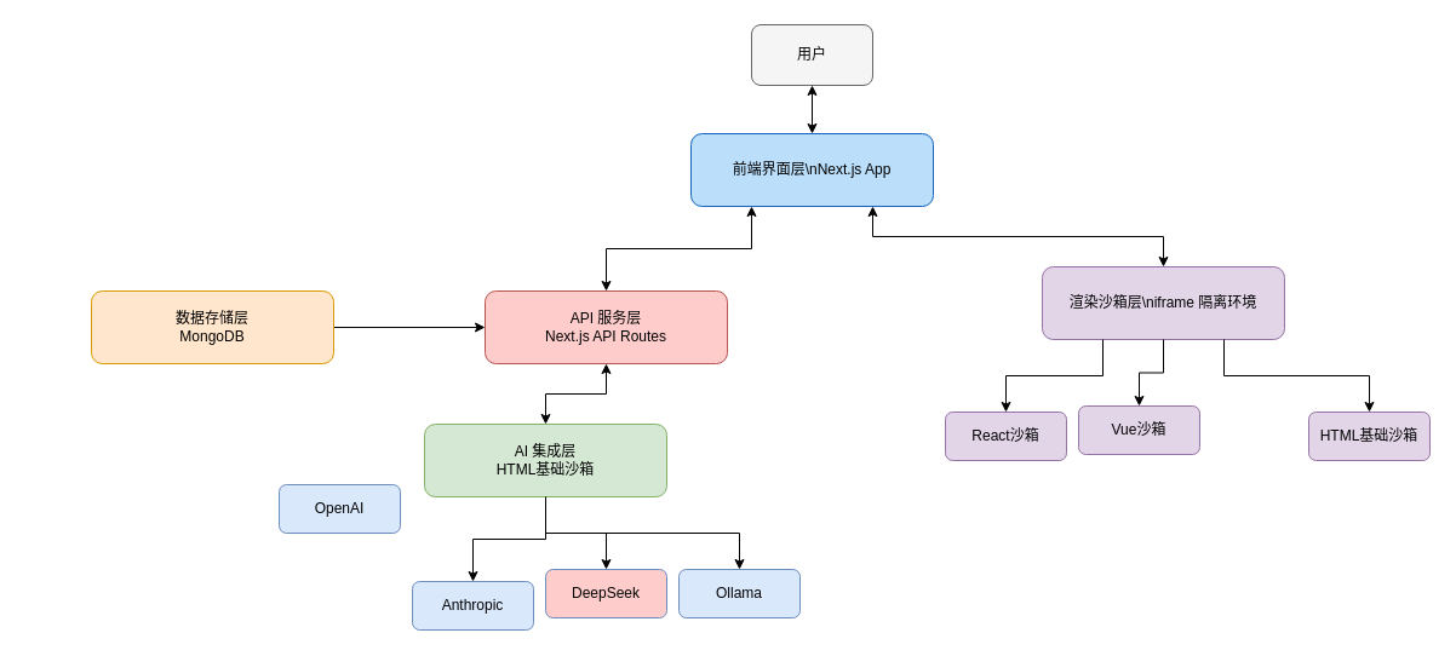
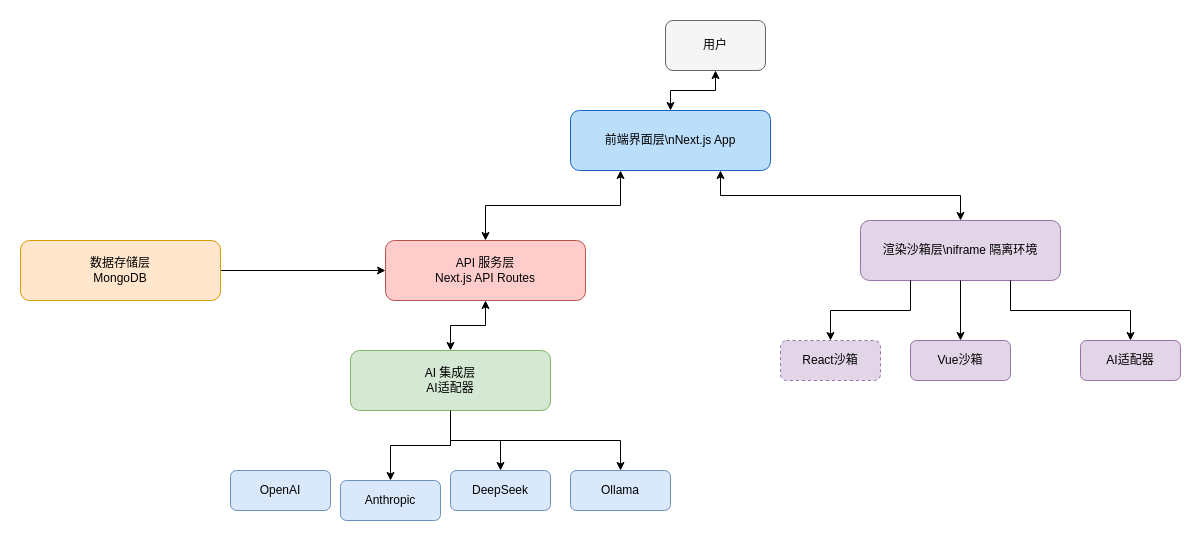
- <mxCell id="2" value="用户" style="rounded=1;whiteSpace=wrap;html=1;fillColor=#f5f5f5;strokeColor=#666666;" vertex="1" parent="1"><mxGeometry x="620" y="20" width="100" height="50" as="geometry" /></mxCell>
+ <mxCell id="2" value="用户" style="rounded=1;whiteSpace=wrap;html=1;fillColor=#f5f5f5;strokeColor=#666666;" vertex="1" parent="1"><mxGeometry x="665" y="20" width="100" height="50" as="geometry" /></mxCell>
- <mxCell id="13" value="数据存储层&lt;div&gt;MongoDB&lt;/div&gt;" style="rounded=1;whiteSpace=wrap;html=1;fillColor=#ffe6cc;strokeColor=#d79b00;" vertex="1" parent="1"><mxGeometry x="75" y="240" width="200" height="60" as="geometry" /></mxCell>
+ <mxCell id="13" value="数据存储层&lt;div&gt;MongoDB&lt;/div&gt;" style="rounded=1;whiteSpace=wrap;html=1;fillColor=#ffe6cc;strokeColor=#d79b00;" vertex="1" parent="1"><mxGeometry x="20" y="240" width="200" height="60" as="geometry" /></mxCell>
- <mxCell id="5" value="API 服务层&lt;div&gt;Next.js API Routes&lt;/div&gt;" style="rounded=1;whiteSpace=wrap;html=1;fillColor=#ffcccc;strokeColor=#b85450;" vertex="1" parent="1"><mxGeometry x="400" y="240" width="200" height="60" as="geometry" /></mxCell>
+ <mxCell id="5" value="API 服务层&lt;div&gt;Next.js API Routes&lt;/div&gt;" style="rounded=1;whiteSpace=wrap;html=1;fillColor=#ffcccc;strokeColor=#b85450;" vertex="1" parent="1"><mxGeometry x="385" y="240" width="200" height="60" as="geometry" /></mxCell>
- <mxCell id="21" value="Vue沙箱" style="rounded=1;whiteSpace=wrap;html=1;fillColor=#e1d5e7;strokeColor=#9673a6;" vertex="1" parent="1"><mxGeometry x="890" y="335" width="100" height="40" as="geometry" /></mxCell>
+ <mxCell id="21" value="Vue沙箱" style="rounded=1;whiteSpace=wrap;html=1;fillColor=#e1d5e7;strokeColor=#9673a6;" vertex="1" parent="1"><mxGeometry x="910" y="340" width="100" height="40" as="geometry" /></mxCell>
- <mxCell id="20" value="React沙箱" style="rounded=1;whiteSpace=wrap;html=1;fillColor=#e1d5e7;strokeColor=#9673a6;" vertex="1" parent="1"><mxGeometry x="780" y="340" width="100" height="40" as="geometry" /></mxCell>
+ <mxCell id="20" value="React沙箱" style="rounded=1;whiteSpace=wrap;html=1;fillColor=#e1d5e7;strokeColor=#9673a6;dashed=1;" vertex="1" parent="1"><mxGeometry x="780" y="340" width="100" height="40" as="geometry" /></mxCell>
- <mxCell id="22" value="HTML基础沙箱" style="rounded=1;whiteSpace=wrap;html=1;fillColor=#e1d5e7;strokeColor=#9673a6;" vertex="1" parent="1"><mxGeometry x="1080" y="340" width="100" height="40" as="geometry" /></mxCell>
+ <mxCell id="22" value="AI适配器" style="rounded=1;whiteSpace=wrap;html=1;fillColor=#e1d5e7;strokeColor=#9673a6;" vertex="1" parent="1"><mxGeometry x="1080" y="340" width="100" height="40" as="geometry" /></mxCell>
- <mxCell id="11" value="AI 集成层&lt;div&gt;HTML基础沙箱&lt;/div&gt;" style="rounded=1;whiteSpace=wrap;html=1;fillColor=#d5e8d4;strokeColor=#82b366;" vertex="1" parent="1"><mxGeometry x="350" y="350" width="200" height="60" as="geometry" /></mxCell>
+ <mxCell id="11" value="AI 集成层&lt;div&gt;AI适配器&lt;/div&gt;" style="rounded=1;whiteSpace=wrap;html=1;fillColor=#d5e8d4;strokeColor=#82b366;" vertex="1" parent="1"><mxGeometry x="350" y="350" width="200" height="60" as="geometry" /></mxCell>
- <mxCell id="15" value="OpenAI" style="rounded=1;whiteSpace=wrap;html=1;fillColor=#dae8fc;strokeColor=#6c8ebf;" vertex="1" parent="1"><mxGeometry x="230" y="400" width="100" height="40" as="geometry" /></mxCell>
+ <mxCell id="15" value="OpenAI" style="rounded=1;whiteSpace=wrap;html=1;fillColor=#dae8fc;strokeColor=#6c8ebf;" vertex="1" parent="1"><mxGeometry x="230" y="470" width="100" height="40" as="geometry" /></mxCell>
- <mxCell id="17" value="DeepSeek" style="rounded=1;whiteSpace=wrap;html=1;fillColor=#ffcccc;strokeColor=#6c8ebf;" vertex="1" parent="1"><mxGeometry x="450" y="470" width="100" height="40" as="geometry" /></mxCell>
+ <mxCell id="17" value="DeepSeek" style="rounded=1;whiteSpace=wrap;html=1;fillColor=#dae8fc;strokeColor=#6c8ebf;" vertex="1" parent="1"><mxGeometry x="450" y="470" width="100" height="40" as="geometry" /></mxCell>
- <mxCell id="18" value="Ollama" style="rounded=1;whiteSpace=wrap;html=1;fillColor=#dae8fc;strokeColor=#6c8ebf;" vertex="1" parent="1"><mxGeometry x="560" y="470" width="100" height="40" as="geometry" /></mxCell>
+ <mxCell id="18" value="Ollama" style="rounded=1;whiteSpace=wrap;html=1;fillColor=#dae8fc;strokeColor=#6c8ebf;" vertex="1" parent="1"><mxGeometry x="570" y="470" width="100" height="40" as="geometry" /></mxCell>
